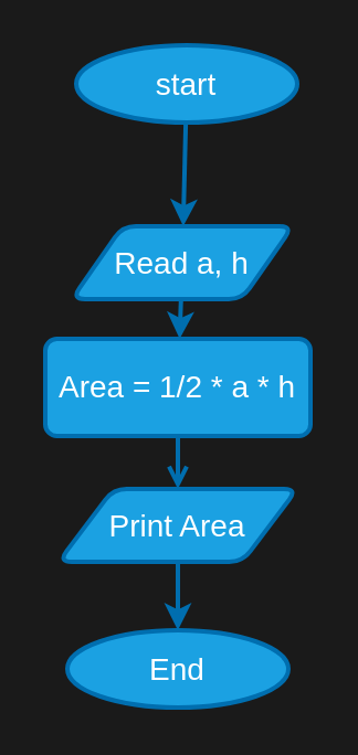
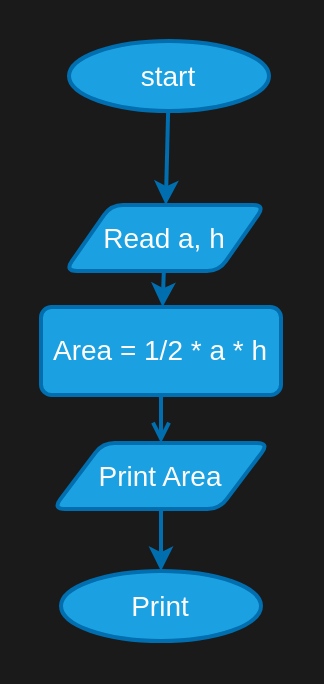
- <mxCell id="10" value="&lt;font style=&quot;font-size: 14px;&quot;&gt;End&lt;/font&gt;" style="strokeWidth=2;html=1;shape=mxgraph.flowchart.start_1;whiteSpace=wrap;fillColor=#1ba1e2;fontColor=#ffffff;strokeColor=#006EAF;" vertex="1" parent="1"><mxGeometry x="30" y="285" width="100" height="35" as="geometry" /></mxCell>
+ <mxCell id="10" value="&lt;font style=&quot;font-size: 14px;&quot;&gt;Print&lt;/font&gt;" style="strokeWidth=2;html=1;shape=mxgraph.flowchart.start_1;whiteSpace=wrap;fillColor=#1ba1e2;fontColor=#ffffff;strokeColor=#006EAF;" vertex="1" parent="1"><mxGeometry x="30" y="285" width="100" height="35" as="geometry" /></mxCell>
